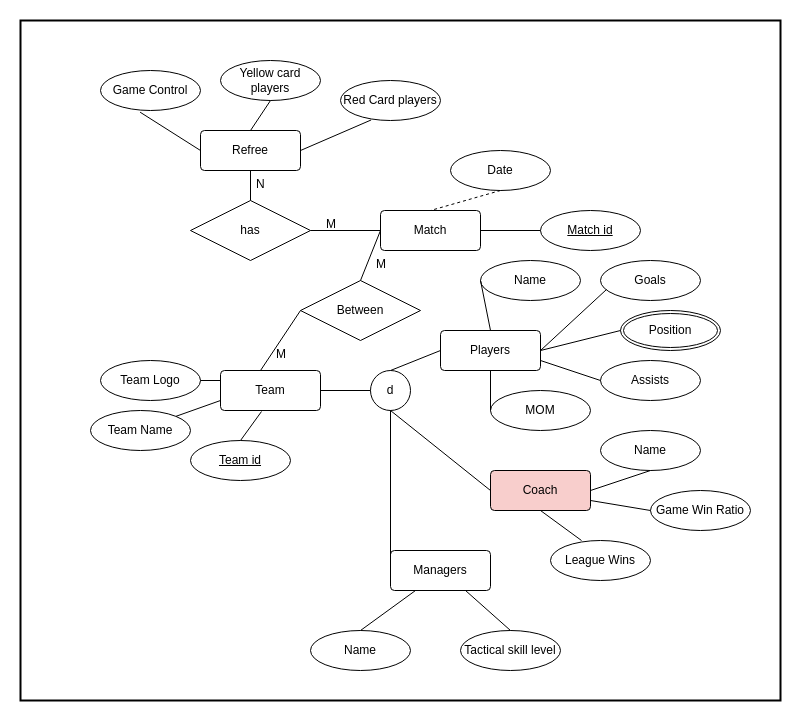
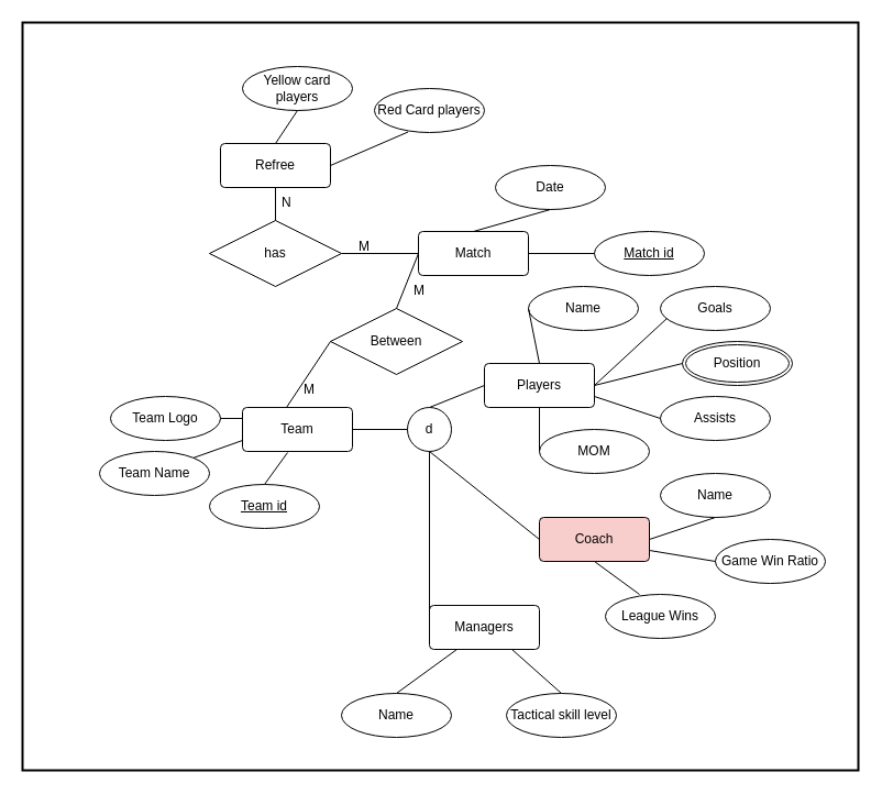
- <mxCell id="55" value="Game Control" style="ellipse;whiteSpace=wrap;html=1;align=center;" vertex="1" parent="1"><mxGeometry x="100" y="70" width="100" height="40" as="geometry" /></mxCell>
- <mxCell id="58" value="" style="endArrow=none;html=1;rounded=0;exitX=0.396;exitY=1.042;exitDx=0;exitDy=0;exitPerimeter=0;entryX=0;entryY=0.5;entryDx=0;entryDy=0;" edge="1" parent="1" source="55" target="48"><mxGeometry relative="1" as="geometry"><mxPoint x="320" y="380" as="sourcePoint" /><mxPoint x="480" y="380" as="targetPoint" /></mxGeometry></mxCell>
- <mxCell id="14" value="" style="endArrow=none;html=1;rounded=0;exitX=0.5;exitY=1;exitDx=0;exitDy=0;entryX=0.5;entryY=0;entryDx=0;entryDy=0;dashed=1;" edge="1" parent="3" source="13" target="11"><mxGeometry relative="1" as="geometry"><mxPoint x="240" y="260" as="sourcePoint" /><mxPoint x="400" y="260" as="targetPoint" /></mxGeometry></mxCell>
+ <mxCell id="14" value="" style="endArrow=none;html=1;rounded=0;exitX=0.5;exitY=1;exitDx=0;exitDy=0;entryX=0.5;entryY=0;entryDx=0;entryDy=0;" edge="1" parent="3" source="13" target="11"><mxGeometry relative="1" as="geometry"><mxPoint x="240" y="260" as="sourcePoint" /><mxPoint x="400" y="260" as="targetPoint" /></mxGeometry></mxCell>
